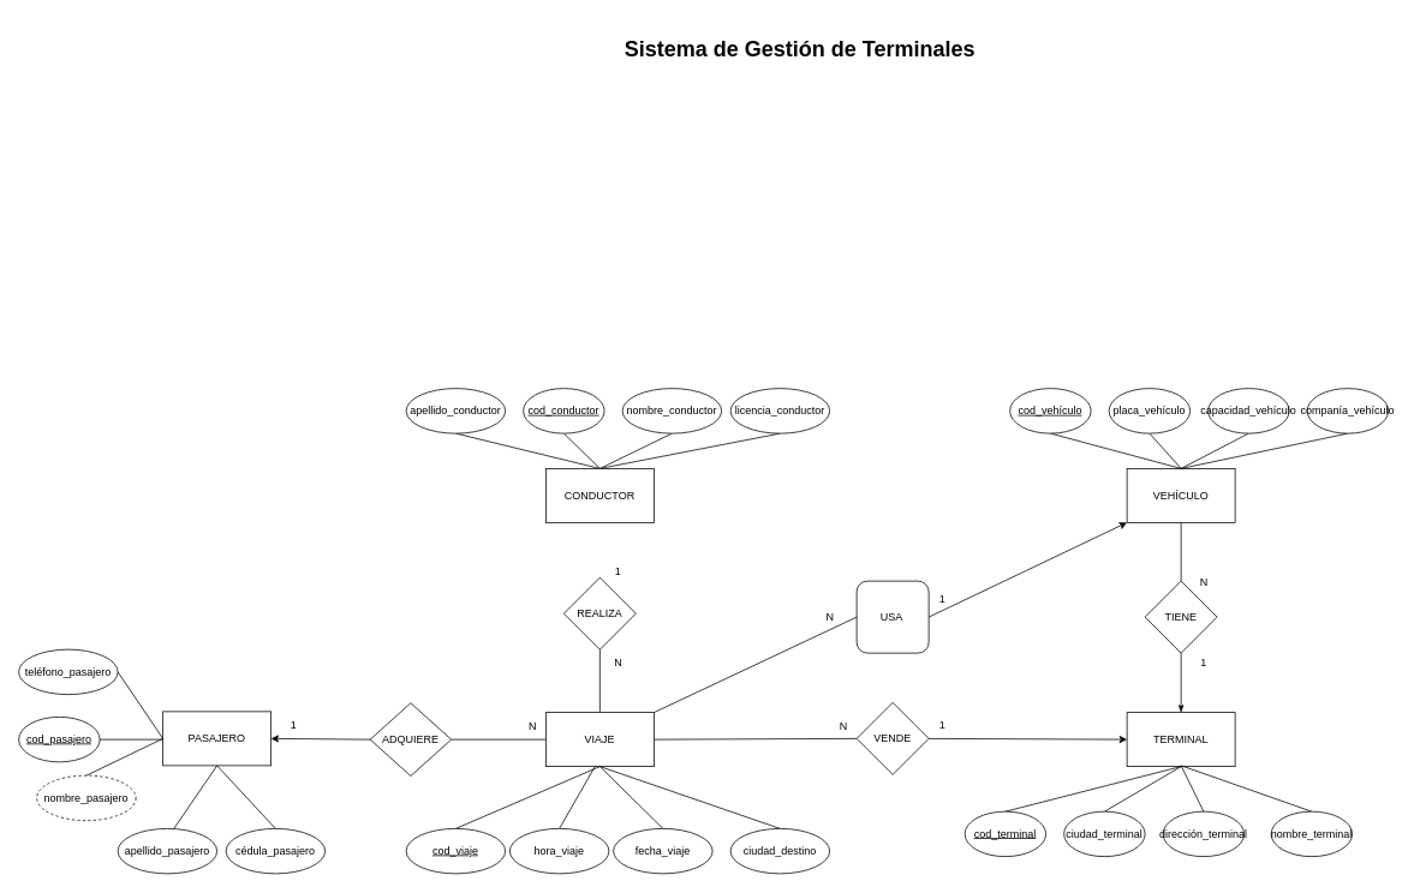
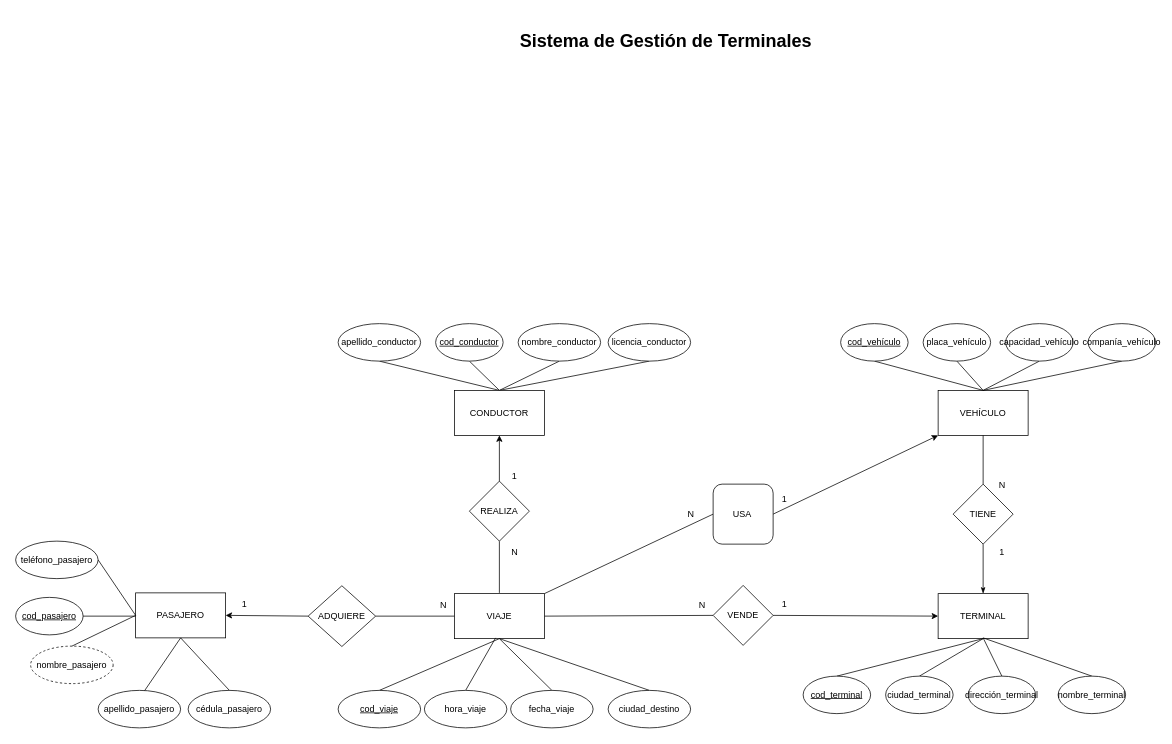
+ <mxCell id="35" style="edgeStyle=none;html=1;exitX=0.5;exitY=0;exitDx=0;exitDy=0;entryX=0.5;entryY=1;entryDx=0;entryDy=0;" edge="1" parent="1" source="37" target="10"><mxGeometry relative="1" as="geometry" /></mxCell>
